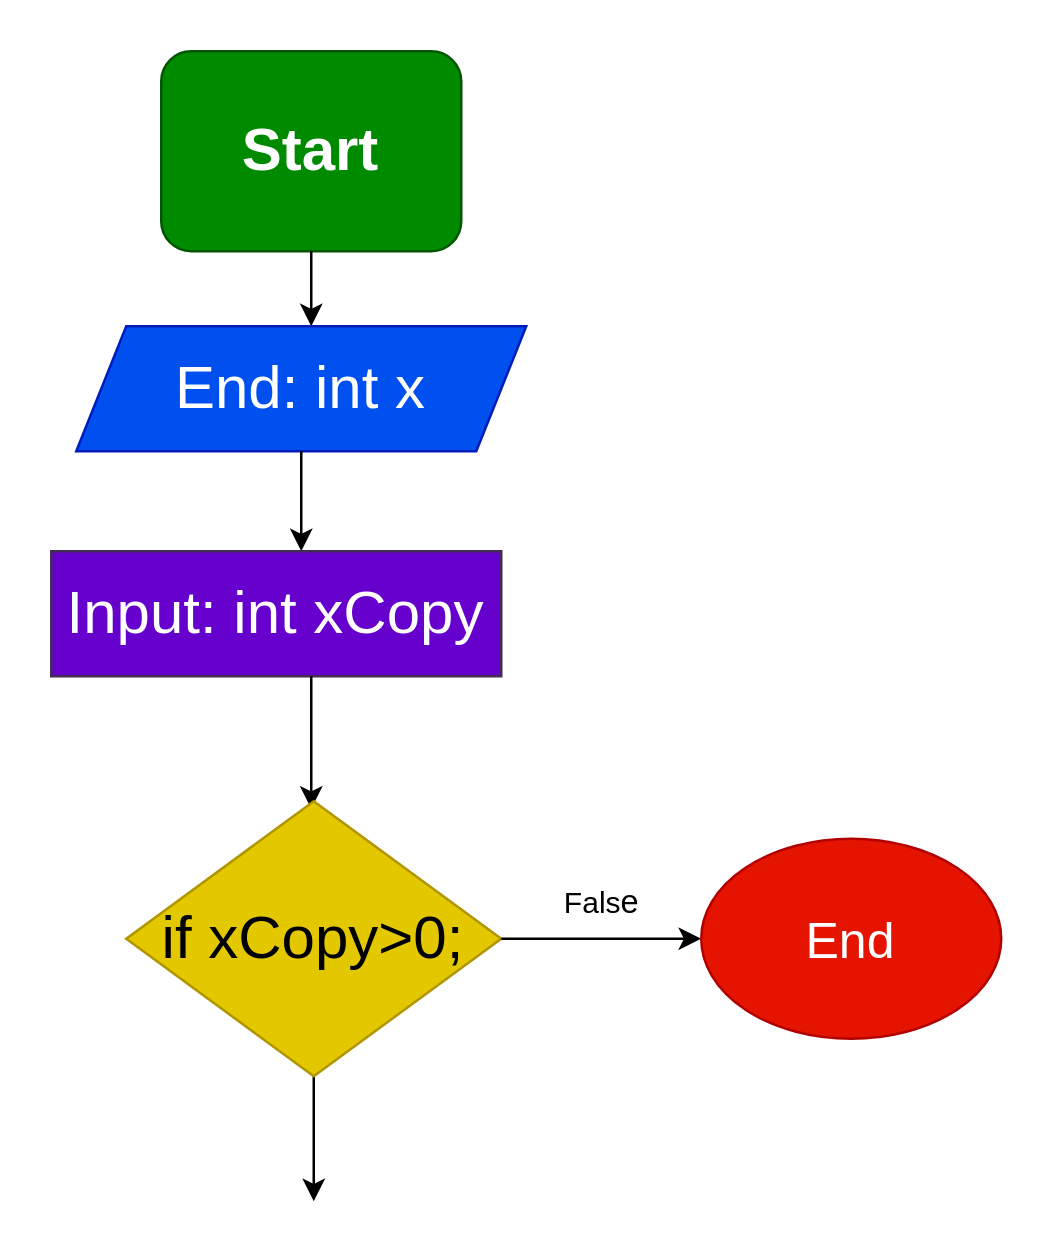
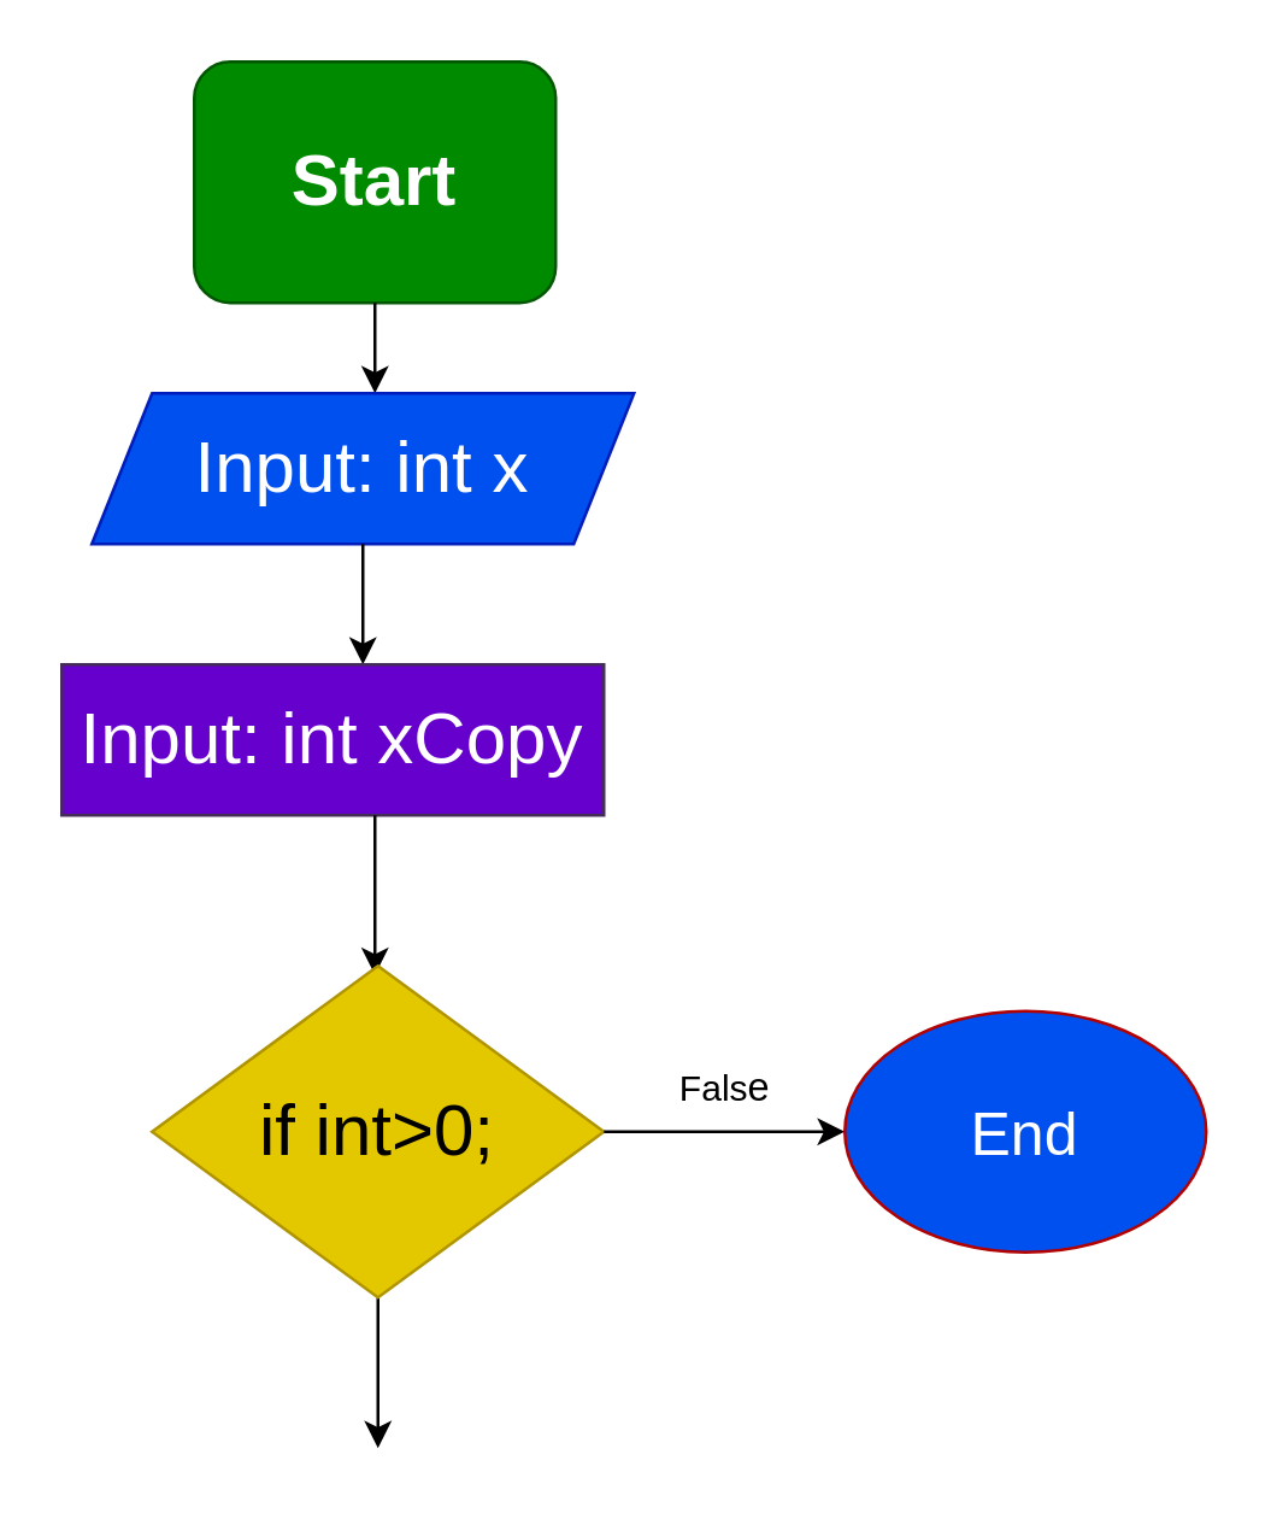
- <mxCell id="4" value="&lt;font style=&quot;font-size: 24px;&quot;&gt;End: int x&lt;/font&gt;" style="shape=parallelogram;perimeter=parallelogramPerimeter;whiteSpace=wrap;html=1;fixedSize=1;fillColor=#0050ef;fontColor=#ffffff;strokeColor=#001DBC;" vertex="1" parent="1"><mxGeometry x="30" y="130" width="180" height="50" as="geometry" /></mxCell>
+ <mxCell id="4" value="&lt;font style=&quot;font-size: 24px;&quot;&gt;Input: int x&lt;/font&gt;" style="shape=parallelogram;perimeter=parallelogramPerimeter;whiteSpace=wrap;html=1;fixedSize=1;fillColor=#0050ef;fontColor=#ffffff;strokeColor=#001DBC;" vertex="1" parent="1"><mxGeometry x="30" y="130" width="180" height="50" as="geometry" /></mxCell>
- <mxCell id="9" value="&lt;font style=&quot;font-size: 24px;&quot;&gt;if xCopy&amp;gt;0;&lt;/font&gt;" style="rhombus;whiteSpace=wrap;html=1;fillColor=#e3c800;fontColor=#000000;strokeColor=#B09500;" vertex="1" parent="1"><mxGeometry x="50" y="320" width="150" height="110" as="geometry" /></mxCell>
+ <mxCell id="9" value="&lt;font style=&quot;font-size: 24px;&quot;&gt;if int&amp;gt;0;&lt;/font&gt;" style="rhombus;whiteSpace=wrap;html=1;fillColor=#e3c800;fontColor=#000000;strokeColor=#B09500;" vertex="1" parent="1"><mxGeometry x="50" y="320" width="150" height="110" as="geometry" /></mxCell>
- <mxCell id="11" value="&lt;font style=&quot;font-size: 20px;&quot;&gt;End&lt;/font&gt;" style="ellipse;whiteSpace=wrap;html=1;fillColor=#e51400;fontColor=#ffffff;strokeColor=#B20000;" vertex="1" parent="1"><mxGeometry x="280" y="335" width="120" height="80" as="geometry" /></mxCell>
+ <mxCell id="11" value="&lt;font style=&quot;font-size: 20px;&quot;&gt;End&lt;/font&gt;" style="ellipse;whiteSpace=wrap;html=1;fillColor=#0050ef;fontColor=#ffffff;strokeColor=#B20000;" vertex="1" parent="1"><mxGeometry x="280" y="335" width="120" height="80" as="geometry" /></mxCell>
